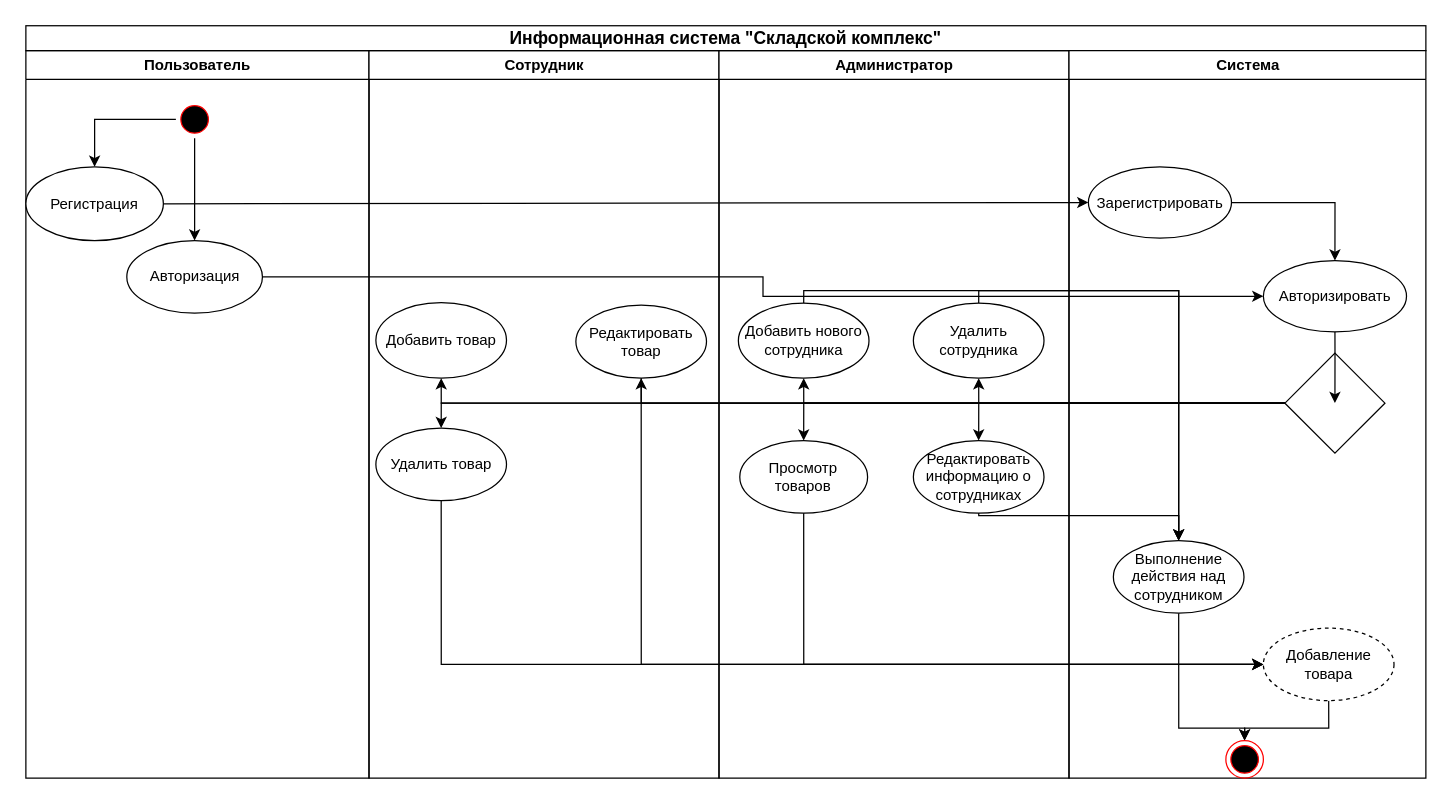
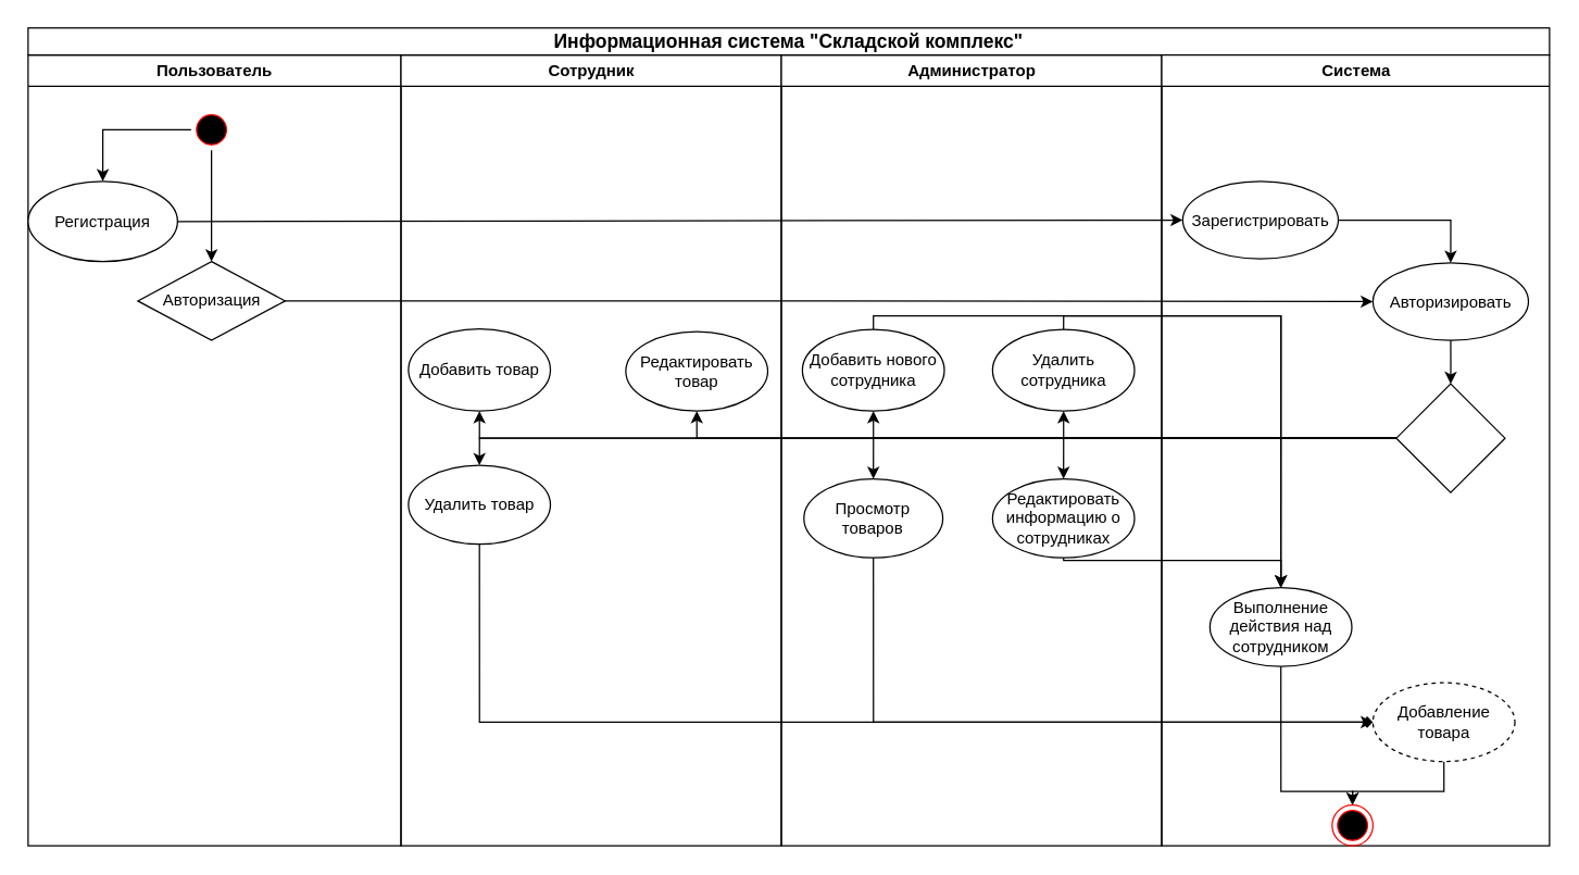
- <mxCell id="6" value="Авторизация" style="ellipse;whiteSpace=wrap;html=1;" vertex="1" parent="2"><mxGeometry x="80.75" y="152" width="108.5" height="58" as="geometry" /></mxCell>
+ <mxCell id="6" value="Авторизация" style="rhombus;whiteSpace=wrap;html=1;" vertex="1" parent="2"><mxGeometry x="80.75" y="152" width="108.5" height="58" as="geometry" /></mxCell>
- <mxCell id="21" value="Авторизировать" style="ellipse;whiteSpace=wrap;html=1;" vertex="1" parent="18"><mxGeometry x="155.5" y="168" width="114.5" height="57" as="geometry" /></mxCell>
+ <mxCell id="21" value="Авторизировать" style="ellipse;whiteSpace=wrap;html=1;" vertex="1" parent="18"><mxGeometry x="155.5" y="153" width="114.5" height="57" as="geometry" /></mxCell>
- <mxCell id="42" style="edgeStyle=orthogonalEdgeStyle;rounded=0;orthogonalLoop=1;jettySize=auto;html=1;exitX=0.5;exitY=1;exitDx=0;exitDy=0;entryX=0;entryY=0.5;entryDx=0;entryDy=0;" edge="1" parent="1" source="10" target="27"><mxGeometry relative="1" as="geometry"><mxPoint x="970" y="542" as="targetPoint" /></mxGeometry></mxCell>
- <mxCell id="41" style="edgeStyle=orthogonalEdgeStyle;rounded=0;orthogonalLoop=1;jettySize=auto;html=1;exitX=0.5;exitY=1;exitDx=0;exitDy=0;entryX=0;entryY=0.5;entryDx=0;entryDy=0;" edge="1" parent="1" source="11" target="27"><mxGeometry relative="1" as="geometry" /></mxCell>
+ <mxCell id="41" style="edgeStyle=orthogonalEdgeStyle;rounded=0;orthogonalLoop=1;jettySize=auto;html=1;exitX=0.5;exitY=1;exitDx=0;exitDy=0;entryX=0;entryY=0.5;entryDx=0;entryDy=0;endArrow=diamond;" edge="1" parent="1" source="11" target="27"><mxGeometry relative="1" as="geometry" /></mxCell>
